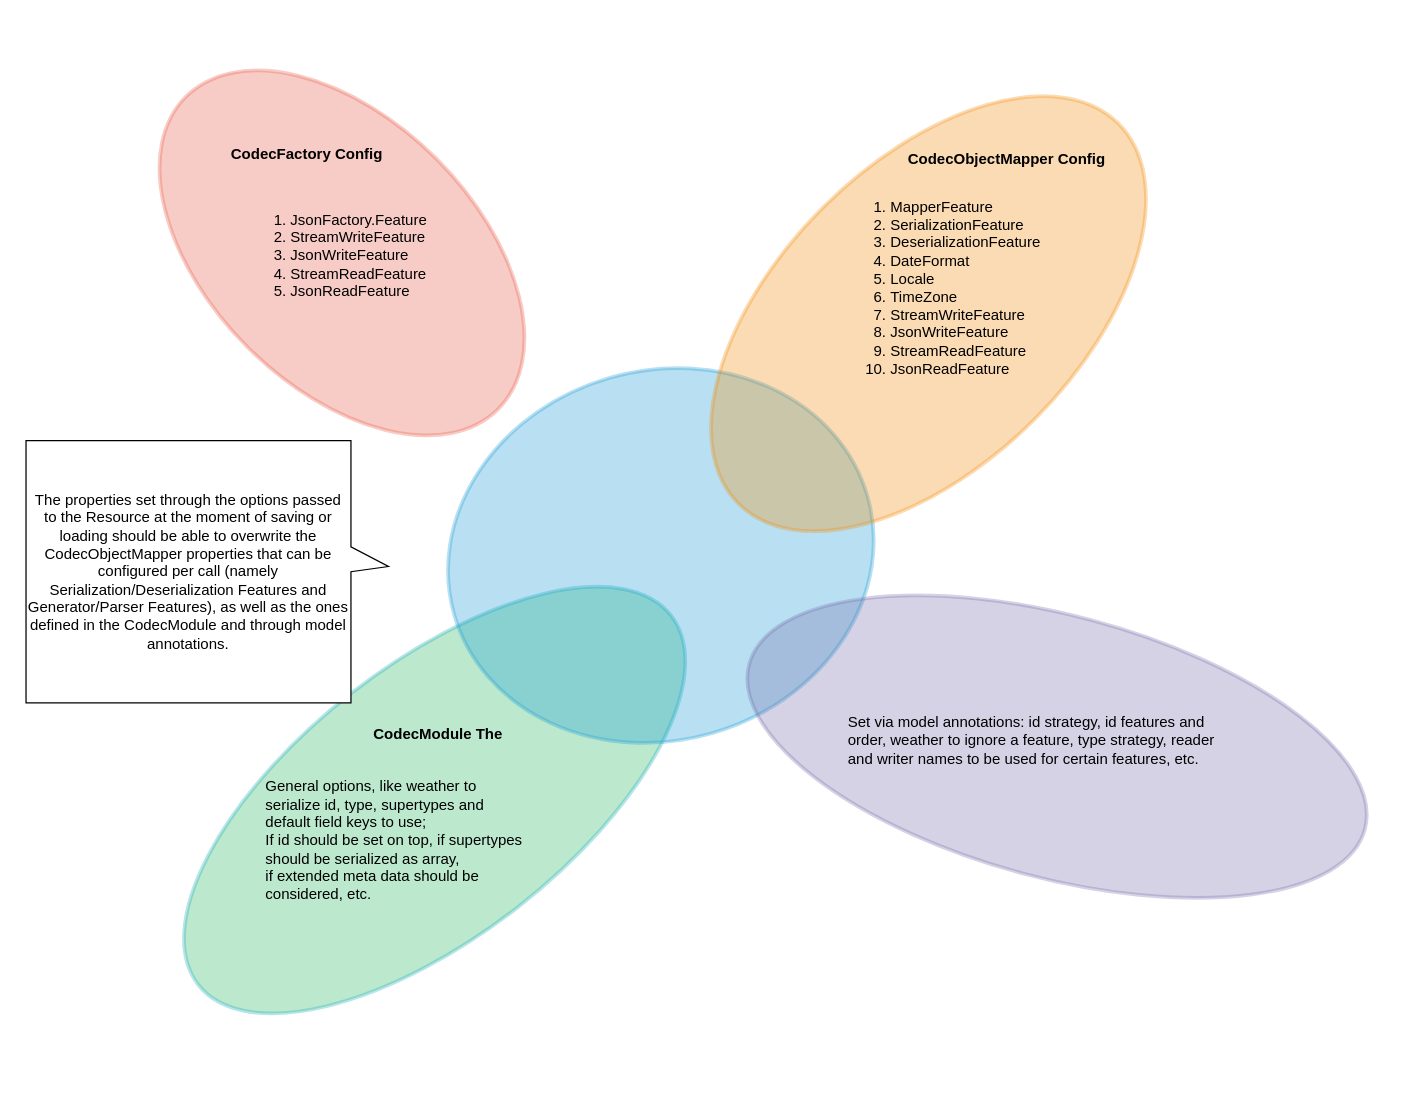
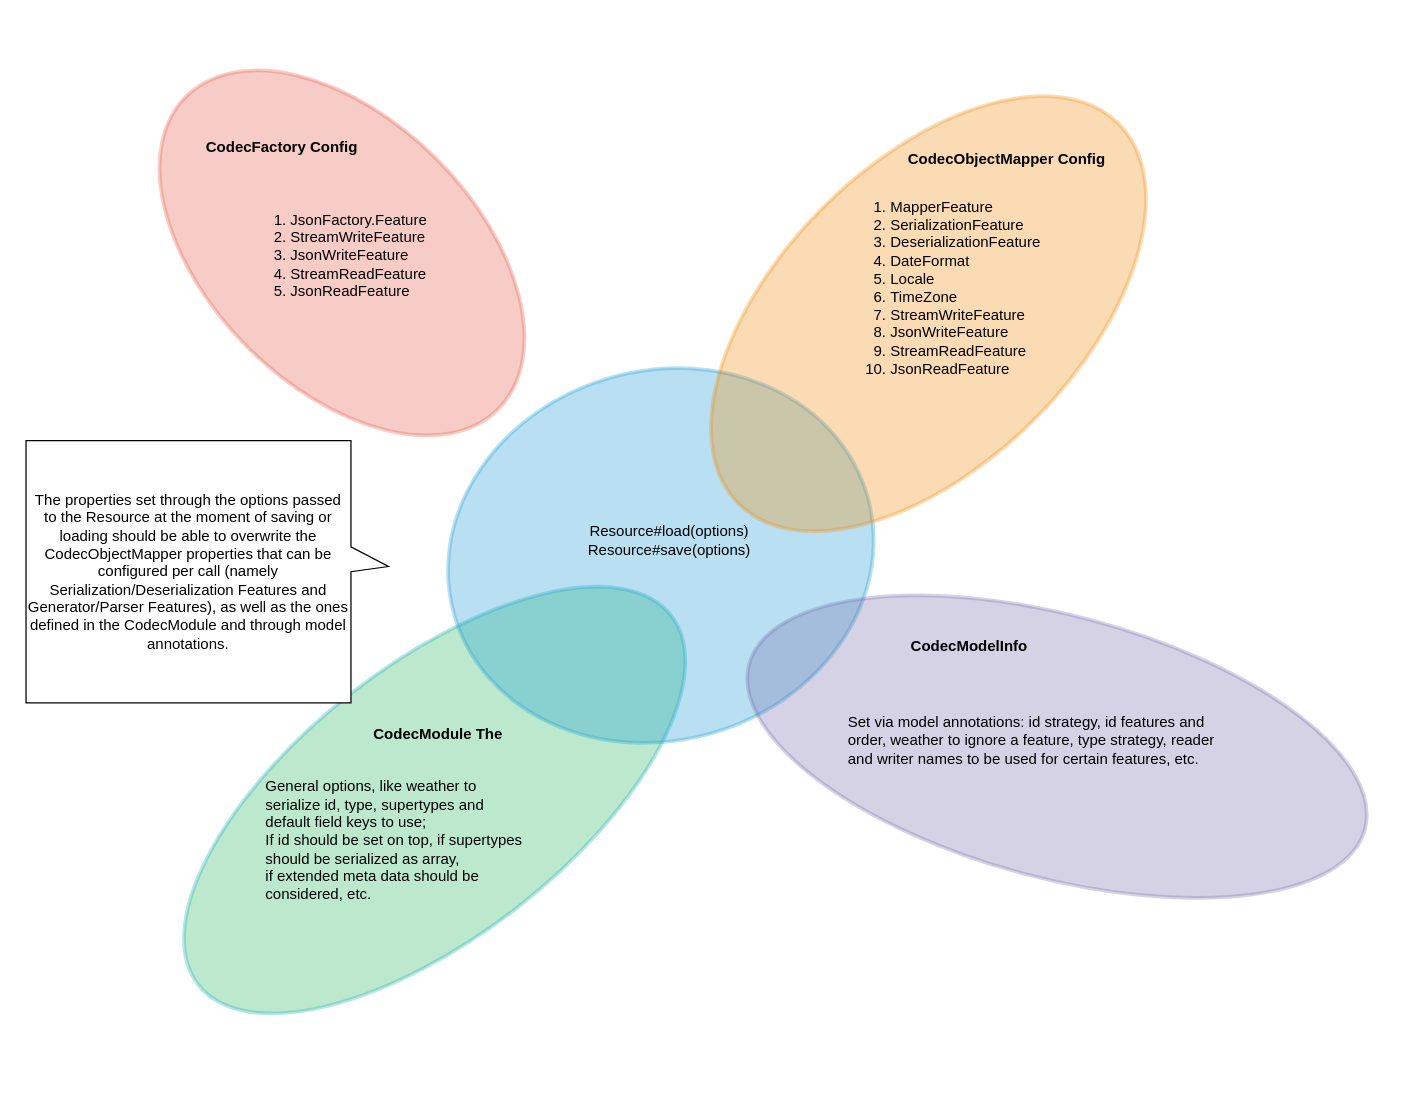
- <mxCell id="10" value="&lt;b&gt;CodecFactory Config&lt;/b&gt;" style="text;html=1;align=center;verticalAlign=middle;whiteSpace=wrap;rounded=0;" parent="1" vertex="1"><mxGeometry x="160" y="34.08" width="170" height="27.92" as="geometry" /></mxCell>
+ <mxCell id="10" value="&lt;b&gt;CodecFactory Config&lt;/b&gt;" style="text;html=1;align=center;verticalAlign=middle;whiteSpace=wrap;rounded=0;" parent="1" vertex="1"><mxGeometry x="140" y="29.08" width="170" height="27.92" as="geometry" /></mxCell>
+ <mxCell id="7" value="Resource#load(options)&lt;div&gt;Resource#save(options)&lt;/div&gt;" style="text;html=1;align=center;verticalAlign=middle;whiteSpace=wrap;rounded=0;" parent="1" vertex="1"><mxGeometry x="470" y="337.38" width="130" height="39.62" as="geometry" /></mxCell>
+ <mxCell id="8" value="&lt;div&gt;&lt;b&gt;CodecModelInfo&lt;/b&gt;&lt;/div&gt;" style="text;html=1;align=center;verticalAlign=middle;whiteSpace=wrap;rounded=0;" parent="1" vertex="1"><mxGeometry x="690" y="417" width="170" height="50" as="geometry" /></mxCell>
